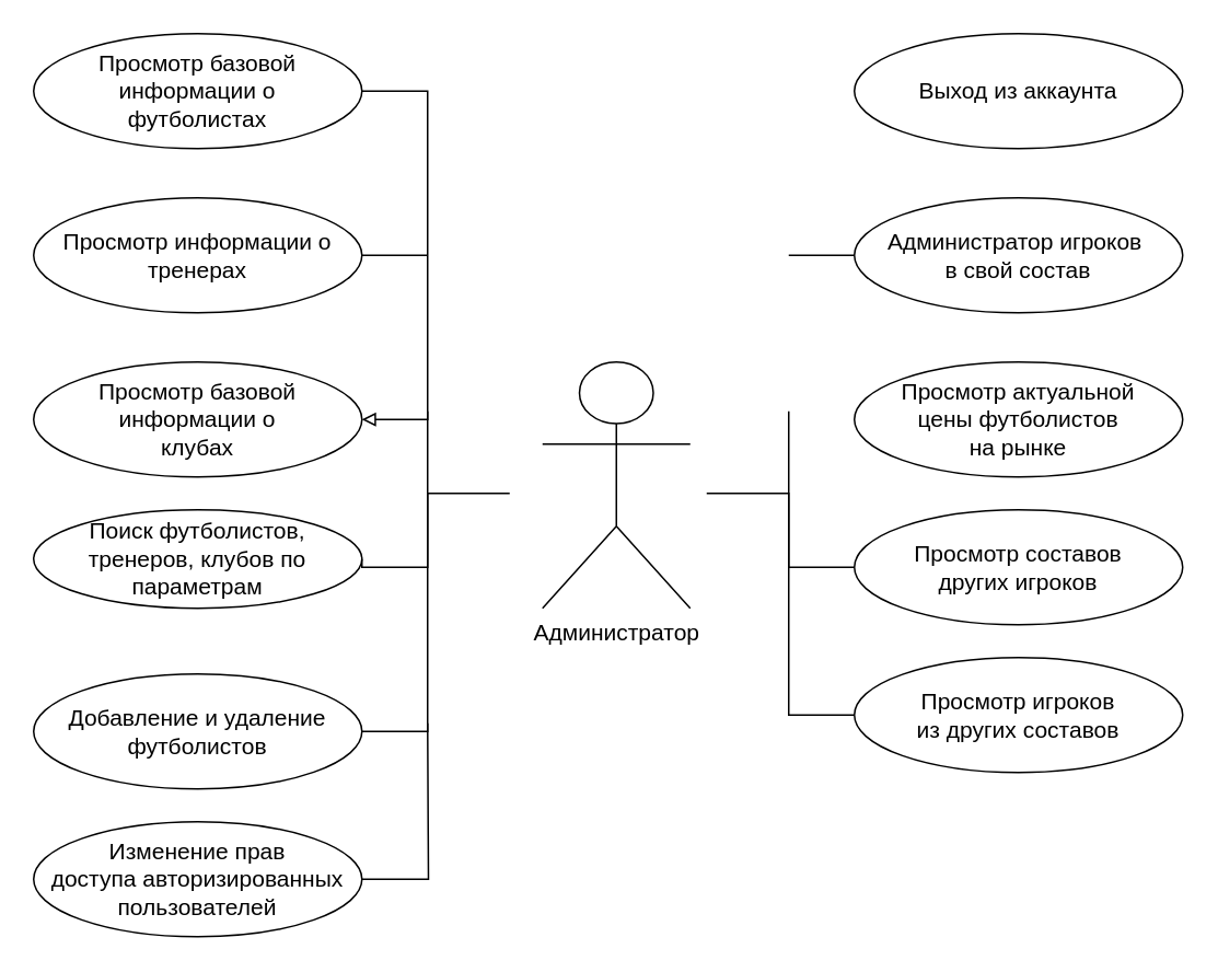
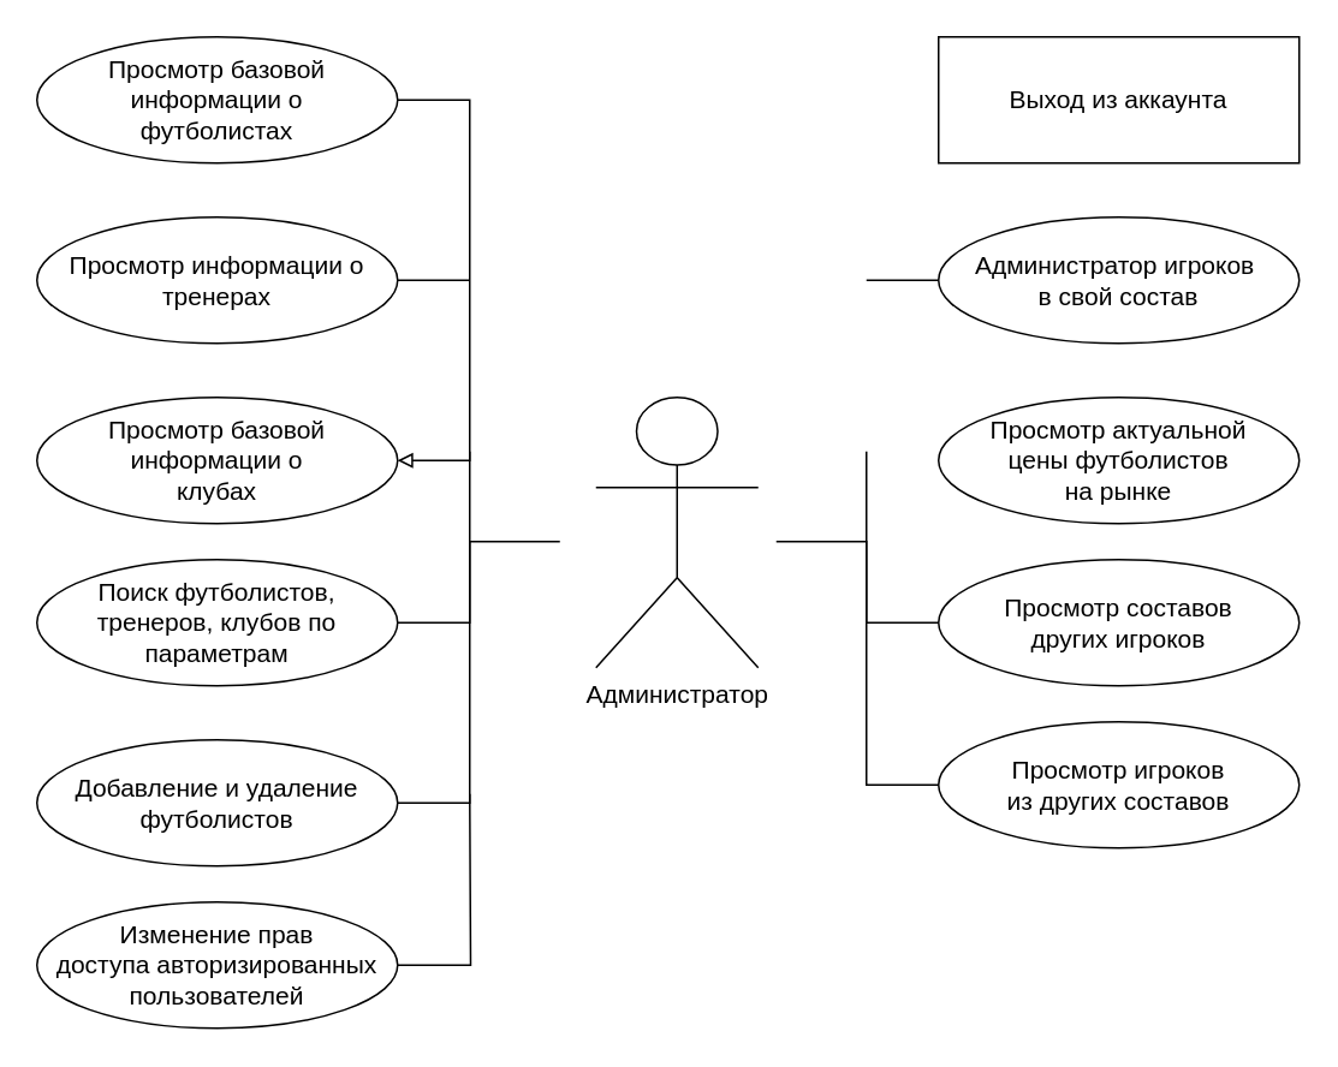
- <mxCell id="13" value="Выход из аккаунта" style="ellipse;whiteSpace=wrap;html=1;fontSize=14;" vertex="1" parent="1"><mxGeometry x="520" y="20" width="200" height="70" as="geometry" /></mxCell>
+ <mxCell id="13" value="Выход из аккаунта" style="whiteSpace=wrap;html=1;fontSize=14;rounded=0;" vertex="1" parent="1"><mxGeometry x="520" y="20" width="200" height="70" as="geometry" /></mxCell>
- <mxCell id="12" value="Поиск футболистов, тренеров, клубов по параметрам" style="ellipse;whiteSpace=wrap;html=1;fontSize=14;" vertex="1" parent="1"><mxGeometry x="20" y="310" width="200" height="60" as="geometry" /></mxCell>
+ <mxCell id="12" value="Поиск футболистов, тренеров, клубов по параметрам" style="ellipse;whiteSpace=wrap;html=1;fontSize=14;" vertex="1" parent="1"><mxGeometry x="20" y="310" width="200" height="70" as="geometry" /></mxCell>
